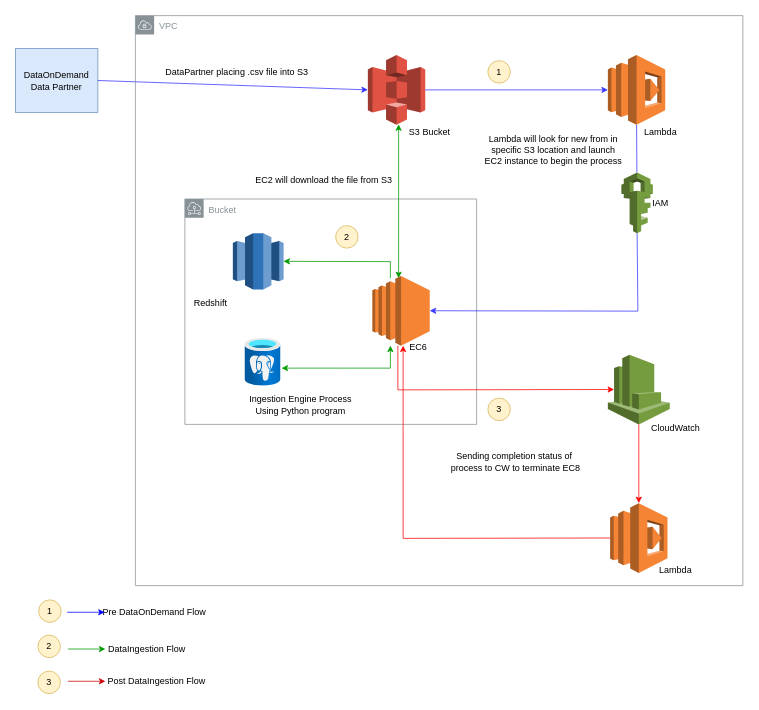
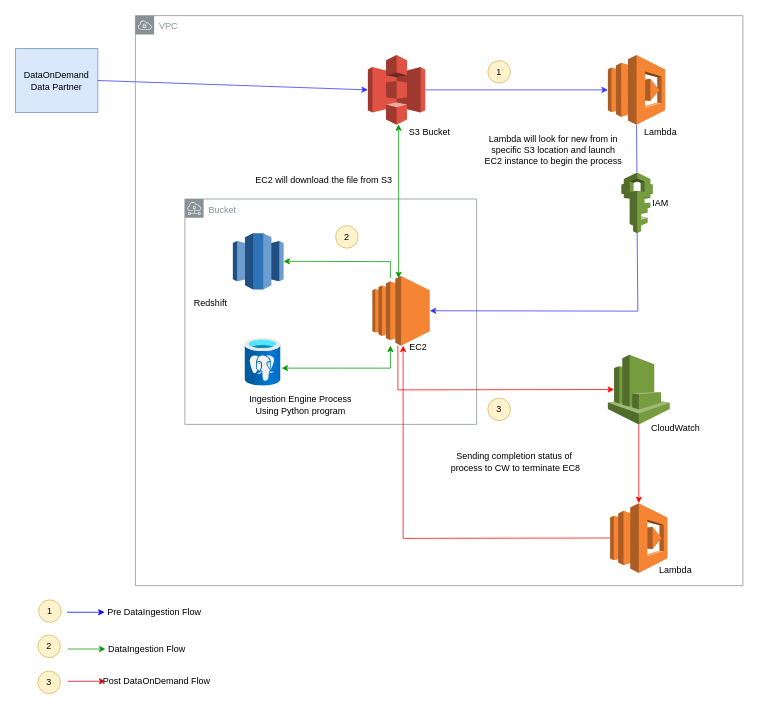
- <mxCell id="44" value="DataPartner placing .csv file into S3" style="text;html=1;align=center;verticalAlign=middle;resizable=0;points=[];autosize=1;strokeColor=none;fillColor=none;" parent="1" vertex="1"><mxGeometry x="210" y="85" width="210" height="20" as="geometry" /></mxCell>
- <mxCell id="18" value="EC6" style="text;html=1;align=center;verticalAlign=middle;resizable=0;points=[];autosize=1;strokeColor=none;fillColor=none;" parent="1" vertex="1"><mxGeometry x="537" y="452" width="40" height="20" as="geometry" /></mxCell>
+ <mxCell id="18" value="EC2" style="text;html=1;align=center;verticalAlign=middle;resizable=0;points=[];autosize=1;strokeColor=none;fillColor=none;" parent="1" vertex="1"><mxGeometry x="537" y="452" width="40" height="20" as="geometry" /></mxCell>
- <mxCell id="36" value="Pre DataOnDemand Flow" style="text;html=1;align=center;verticalAlign=middle;resizable=0;points=[];autosize=1;strokeColor=none;fillColor=none;" parent="1" vertex="1"><mxGeometry x="135" y="806" width="140" height="20" as="geometry" /></mxCell>
+ <mxCell id="36" value="Pre DataIngestion Flow" style="text;html=1;align=center;verticalAlign=middle;resizable=0;points=[];autosize=1;strokeColor=none;fillColor=none;" parent="1" vertex="1"><mxGeometry x="135" y="806" width="140" height="20" as="geometry" /></mxCell>
- <mxCell id="40" value="Post DataIngestion Flow" style="text;html=1;align=center;verticalAlign=middle;resizable=0;points=[];autosize=1;strokeColor=none;fillColor=none;" parent="1" vertex="1"><mxGeometry x="133" y="898" width="150" height="20" as="geometry" /></mxCell>
+ <mxCell id="40" value="Post DataOnDemand Flow" style="text;html=1;align=center;verticalAlign=middle;resizable=0;points=[];autosize=1;strokeColor=none;fillColor=none;" parent="1" vertex="1"><mxGeometry x="133" y="898" width="150" height="20" as="geometry" /></mxCell>
